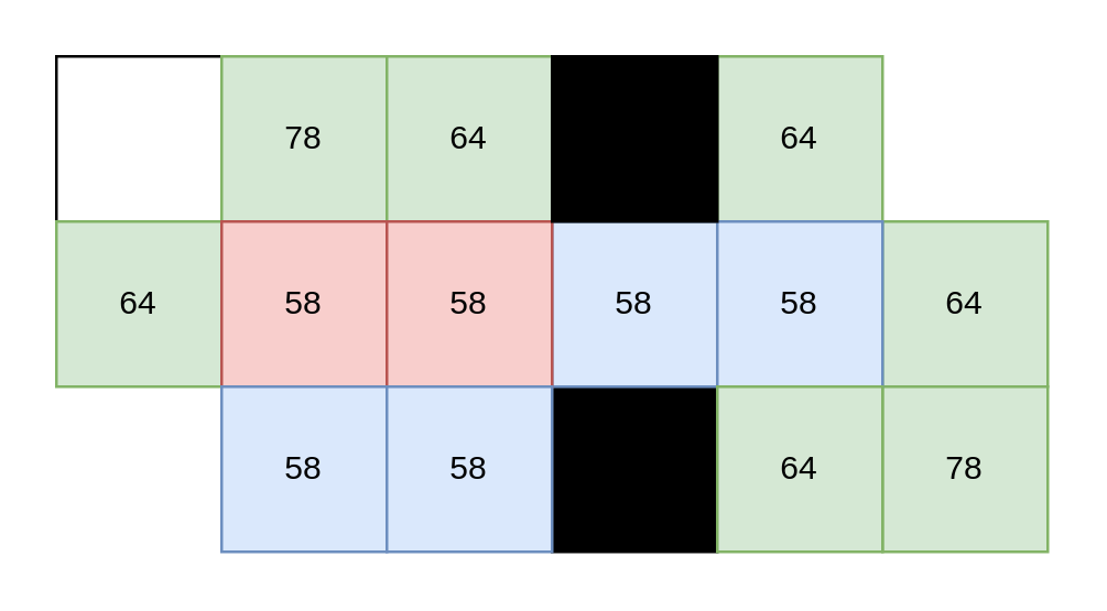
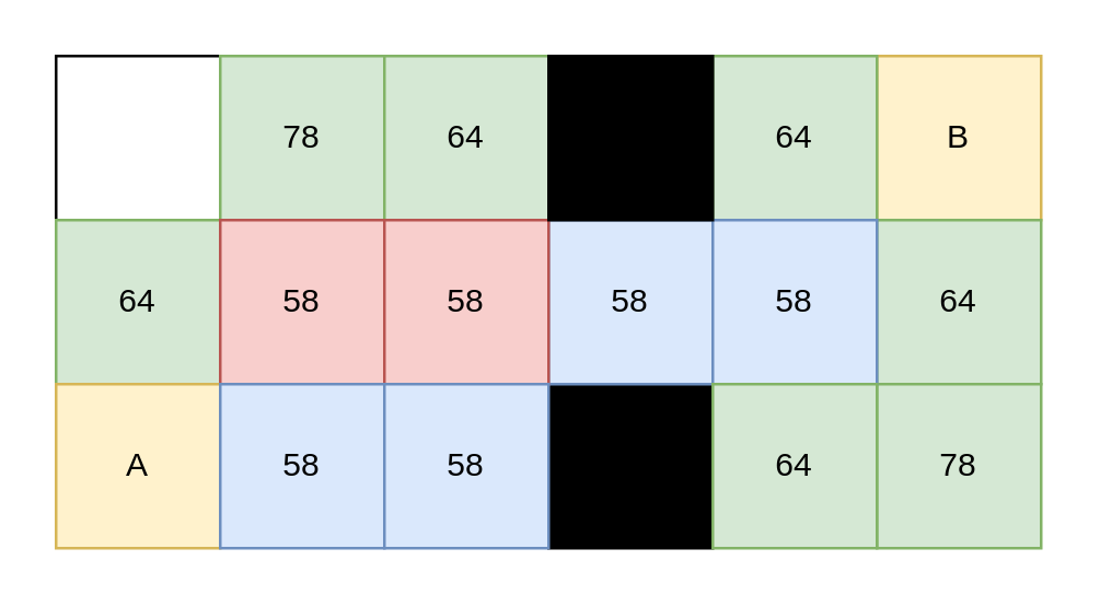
+ <mxCell id="14" value="B" style="rounded=0;whiteSpace=wrap;html=1;fillColor=#fff2cc;strokeColor=#d6b656;" vertex="1" parent="1"><mxGeometry x="320" y="20" width="60" height="60" as="geometry" /></mxCell>
+ <mxCell id="4" value="A" style="rounded=0;whiteSpace=wrap;html=1;fillColor=#fff2cc;strokeColor=#d6b656;" vertex="1" parent="1"><mxGeometry x="20" y="140" width="60" height="60" as="geometry" /></mxCell>
